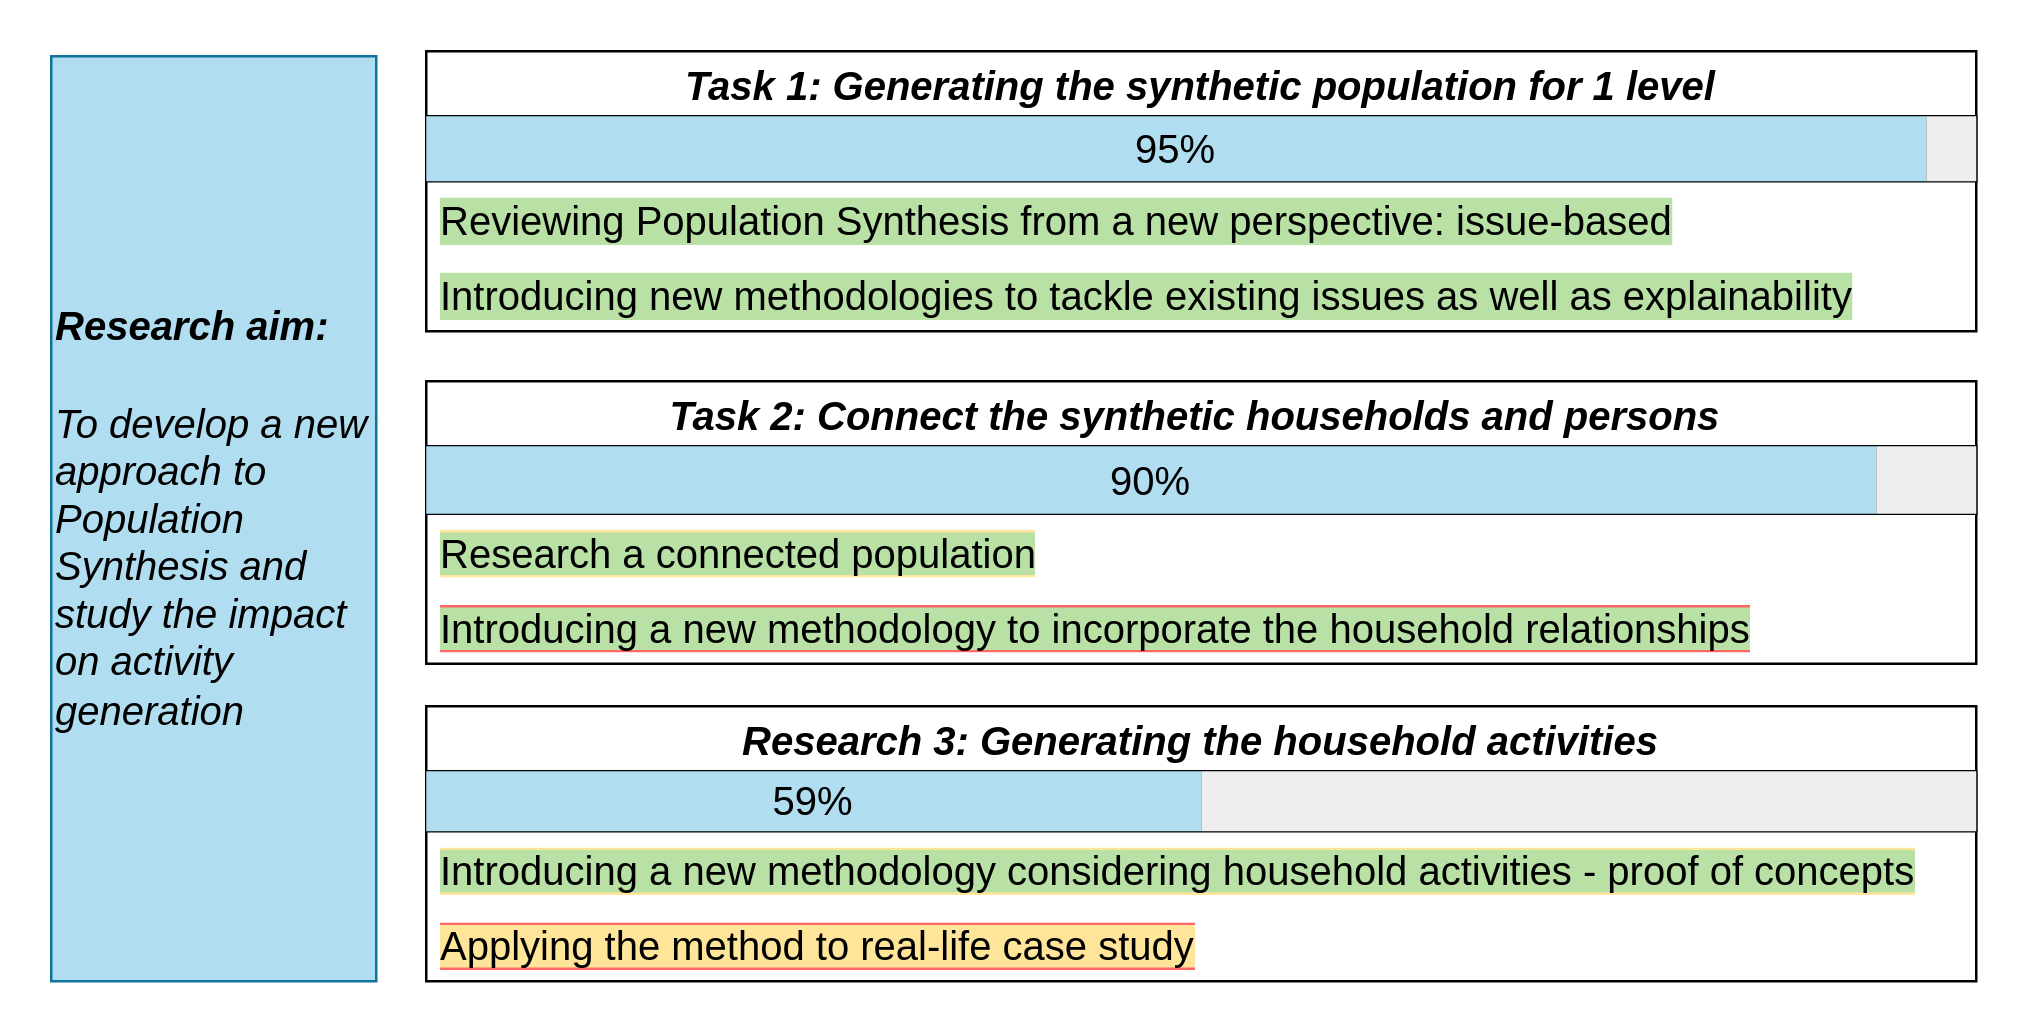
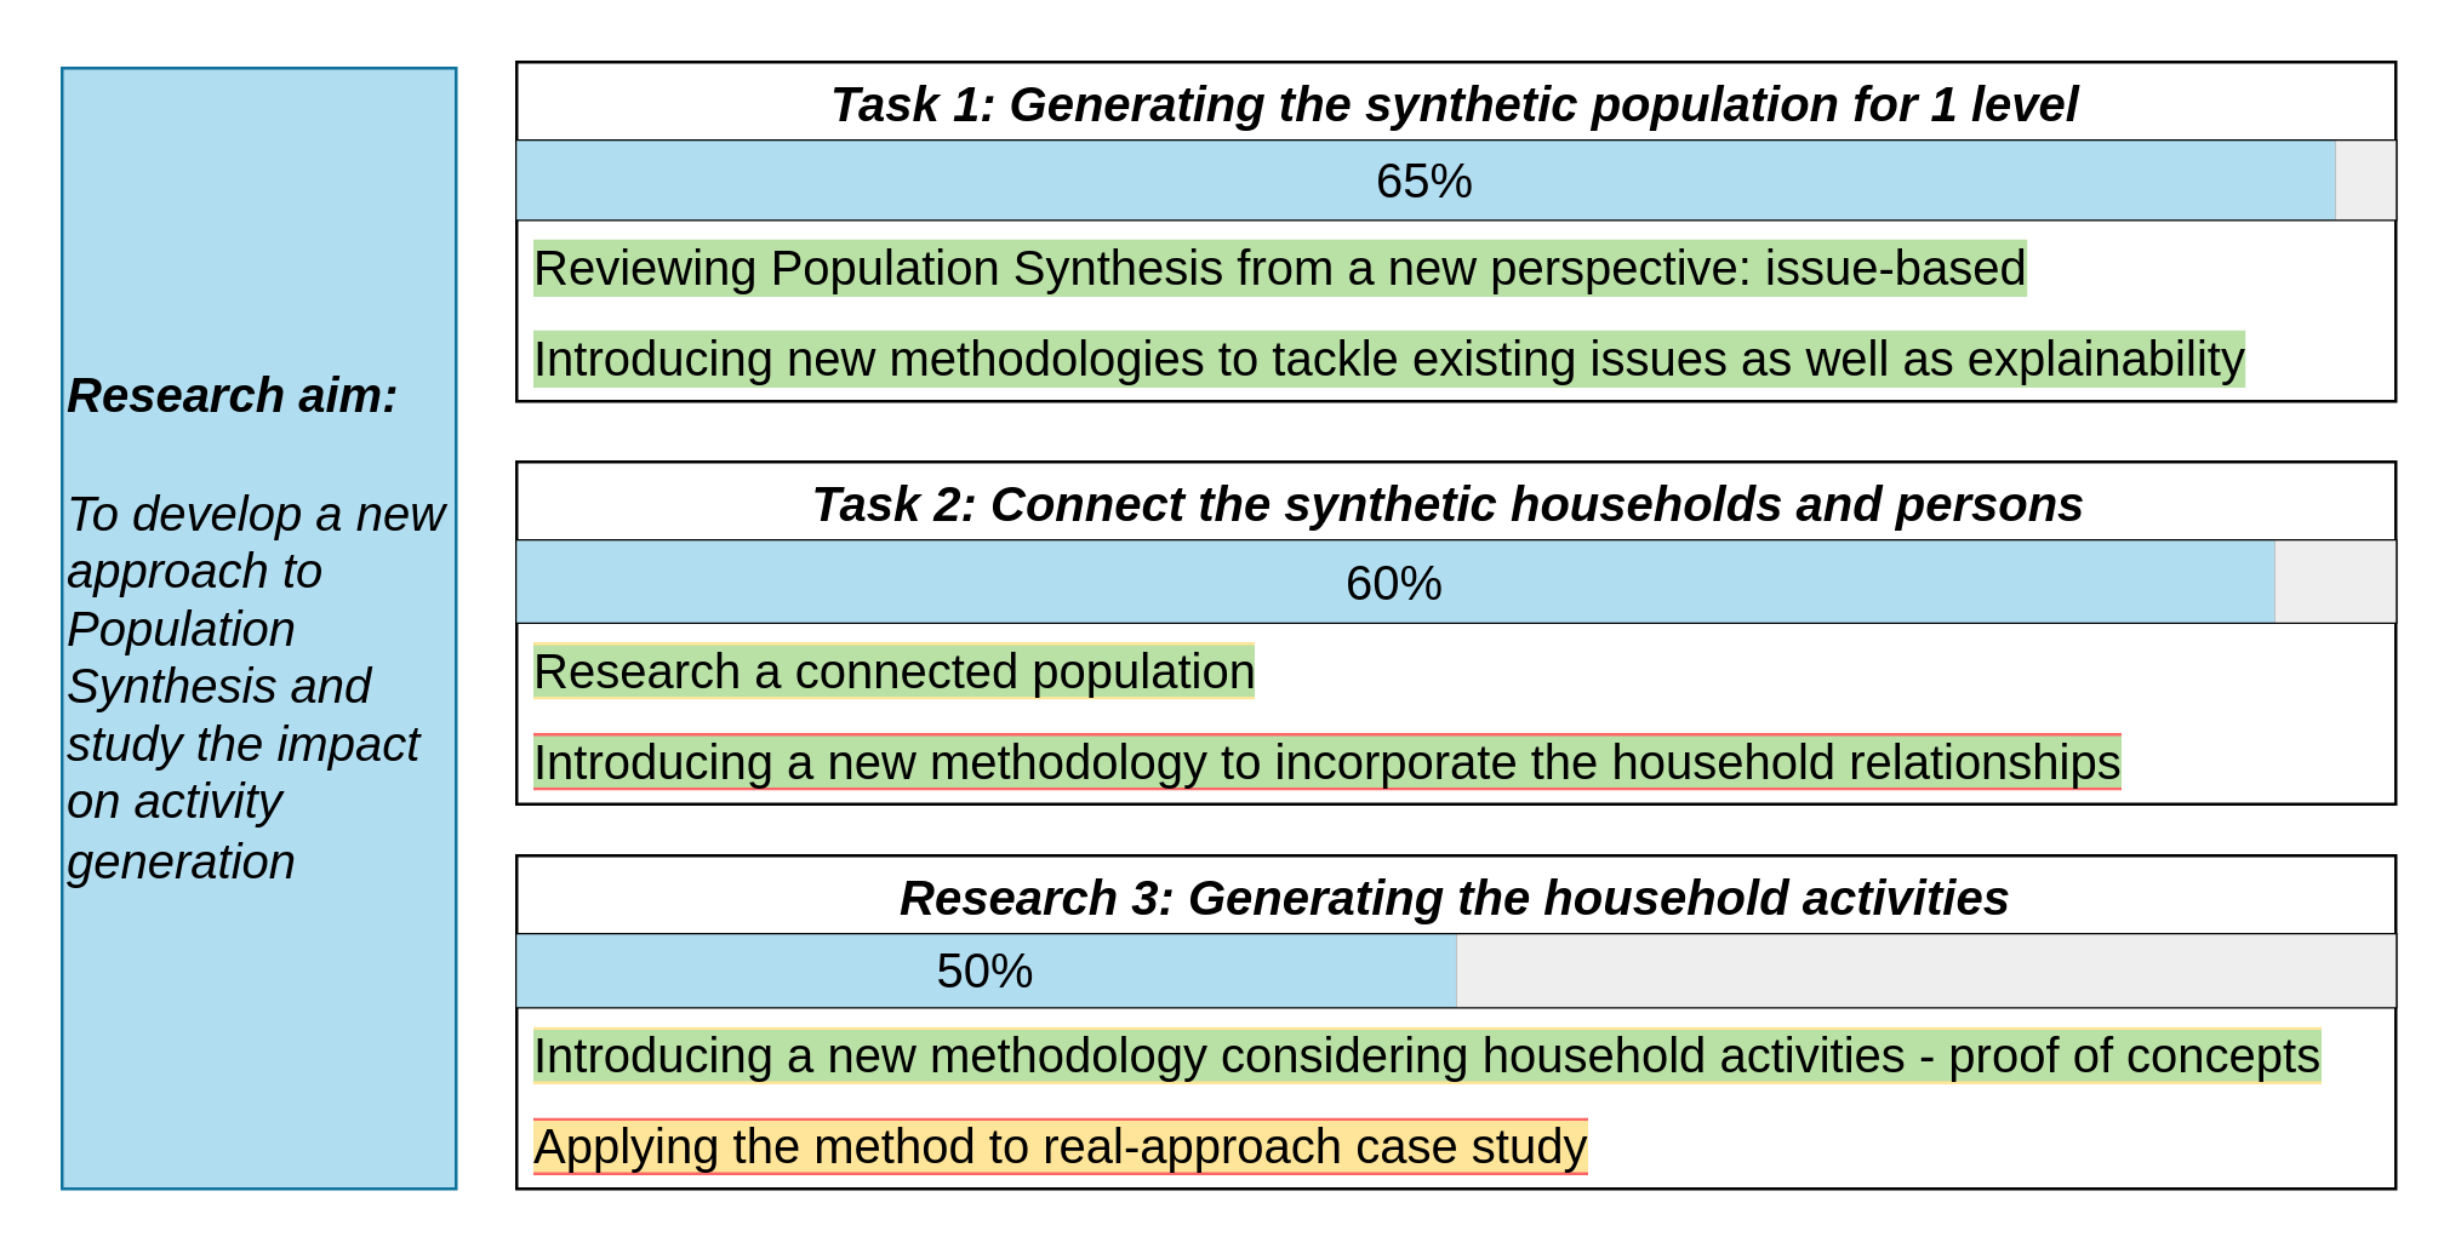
- <mxCell id="6" value="95%" style="shape=partialRectangle;html=1;whiteSpace=wrap;connectable=0;strokeColor=#10739e;overflow=hidden;fillColor=#b1ddf0;top=0;left=0;bottom=0;right=0;pointerEvents=1;fontSize=16;" parent="5" vertex="1"><mxGeometry width="600" height="26" as="geometry"><mxRectangle width="600" height="26" as="alternateBounds" /></mxGeometry></mxCell>
+ <mxCell id="6" value="65%" style="shape=partialRectangle;html=1;whiteSpace=wrap;connectable=0;strokeColor=#10739e;overflow=hidden;fillColor=#b1ddf0;top=0;left=0;bottom=0;right=0;pointerEvents=1;fontSize=16;" parent="5" vertex="1"><mxGeometry width="600" height="26" as="geometry"><mxRectangle width="600" height="26" as="alternateBounds" /></mxGeometry></mxCell>
- <mxCell id="13" value="90%" style="shape=partialRectangle;html=1;whiteSpace=wrap;connectable=0;strokeColor=#10739e;overflow=hidden;fillColor=#b1ddf0;top=0;left=0;bottom=0;right=0;pointerEvents=1;fontSize=16;" parent="12" vertex="1"><mxGeometry width="580" height="27" as="geometry"><mxRectangle width="580" height="27" as="alternateBounds" /></mxGeometry></mxCell>
+ <mxCell id="13" value="60%" style="shape=partialRectangle;html=1;whiteSpace=wrap;connectable=0;strokeColor=#10739e;overflow=hidden;fillColor=#b1ddf0;top=0;left=0;bottom=0;right=0;pointerEvents=1;fontSize=16;" parent="12" vertex="1"><mxGeometry width="580" height="27" as="geometry"><mxRectangle width="580" height="27" as="alternateBounds" /></mxGeometry></mxCell>
- <mxCell id="20" value="&lt;font style=&quot;font-size: 16px;&quot; face=&quot;Helvetica&quot;&gt;59%&lt;/font&gt;" style="shape=partialRectangle;html=1;whiteSpace=wrap;connectable=0;strokeColor=#10739e;overflow=hidden;fillColor=#b1ddf0;top=0;left=0;bottom=0;right=0;pointerEvents=1;fontSize=16;" parent="19" vertex="1"><mxGeometry width="310" height="24" as="geometry"><mxRectangle width="310" height="24" as="alternateBounds" /></mxGeometry></mxCell>
+ <mxCell id="20" value="&lt;font style=&quot;font-size: 16px;&quot; face=&quot;Helvetica&quot;&gt;50%&lt;/font&gt;" style="shape=partialRectangle;html=1;whiteSpace=wrap;connectable=0;strokeColor=#10739e;overflow=hidden;fillColor=#b1ddf0;top=0;left=0;bottom=0;right=0;pointerEvents=1;fontSize=16;" parent="19" vertex="1"><mxGeometry width="310" height="24" as="geometry"><mxRectangle width="310" height="24" as="alternateBounds" /></mxGeometry></mxCell>
- <mxCell id="23" value="&lt;span style=&quot;background-color: rgb(255, 229, 153);&quot;&gt;Applying the method to real-life case study&lt;/span&gt;" style="text;strokeColor=none;fillColor=none;spacingLeft=4;spacingRight=4;overflow=hidden;rotatable=0;points=[[0,0.5],[1,0.5]];portConstraint=eastwest;fontSize=16;whiteSpace=wrap;html=1;labelBackgroundColor=#FF6666;" parent="17" vertex="1"><mxGeometry y="80" width="620" height="30" as="geometry" /></mxCell>
+ <mxCell id="23" value="&lt;span style=&quot;background-color: rgb(255, 229, 153);&quot;&gt;Applying the method to real-approach case study&lt;/span&gt;" style="text;strokeColor=none;fillColor=none;spacingLeft=4;spacingRight=4;overflow=hidden;rotatable=0;points=[[0,0.5],[1,0.5]];portConstraint=eastwest;fontSize=16;whiteSpace=wrap;html=1;labelBackgroundColor=#FF6666;" parent="17" vertex="1"><mxGeometry y="80" width="620" height="30" as="geometry" /></mxCell>
